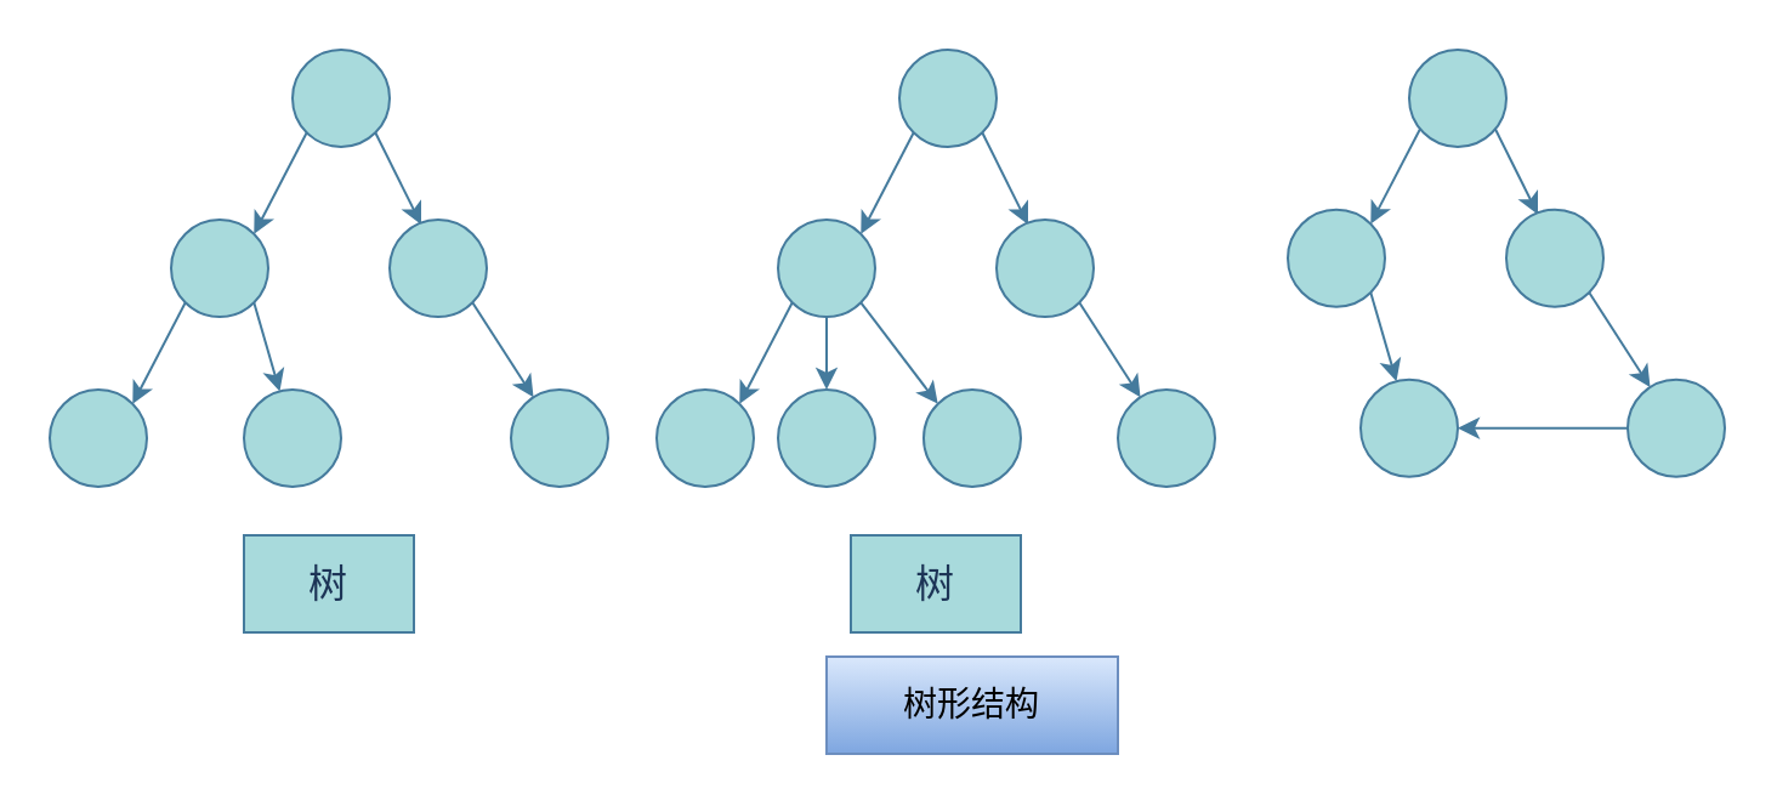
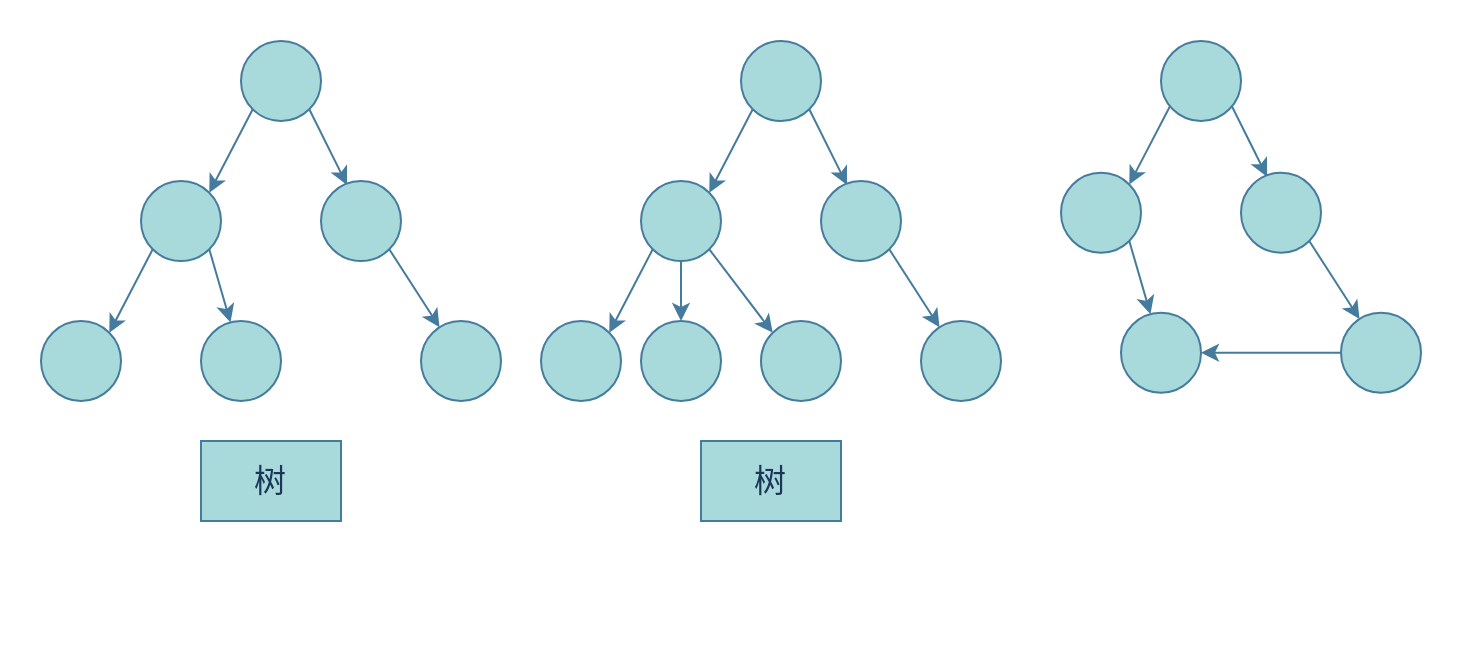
- <mxCell id="38" value="树形结构" style="rounded=0;whiteSpace=wrap;html=1;fontSize=14;fillColor=#dae8fc;strokeColor=#6c8ebf;gradientColor=#7ea6e0;" vertex="1" parent="1"><mxGeometry x="340" y="270" width="120" height="40" as="geometry" /></mxCell>
